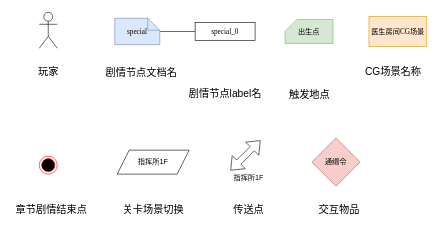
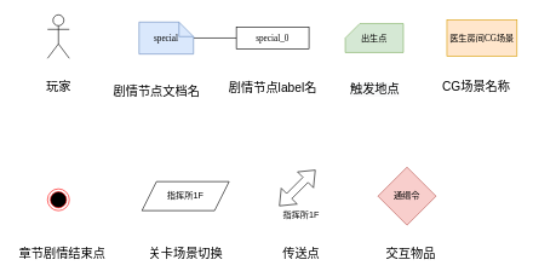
- <mxCell id="10" value="&lt;span style=&quot;font-size: 17px&quot;&gt;剧情节点文档名&lt;/span&gt;" style="text;html=1;align=center;verticalAlign=middle;resizable=0;points=[];autosize=1;" parent="1" vertex="1"><mxGeometry x="170" y="112" width="130" height="20" as="geometry" /></mxCell>
+ <mxCell id="10" value="&lt;span style=&quot;font-size: 17px&quot;&gt;剧情节点文档名&lt;/span&gt;" style="text;html=1;align=center;verticalAlign=middle;resizable=0;points=[];autosize=1;" parent="1" vertex="1"><mxGeometry x="150" y="117" width="130" height="20" as="geometry" /></mxCell>
- <mxCell id="9" value="&lt;span style=&quot;font-size: 17px&quot;&gt;剧情节点label名&lt;/span&gt;" style="text;html=1;align=center;verticalAlign=middle;resizable=0;points=[];autosize=1;" parent="1" vertex="1"><mxGeometry x="305" y="147" width="140" height="20" as="geometry" /></mxCell>
+ <mxCell id="9" value="&lt;span style=&quot;font-size: 17px&quot;&gt;剧情节点label名&lt;/span&gt;" style="text;html=1;align=center;verticalAlign=middle;resizable=0;points=[];autosize=1;" parent="1" vertex="1"><mxGeometry x="305" y="112" width="140" height="20" as="geometry" /></mxCell>
- <mxCell id="13" value="&lt;span style=&quot;color: rgb(0 , 0 , 0) ; font-family: &amp;#34;helvetica&amp;#34; ; font-size: 17px ; font-style: normal ; font-weight: 400 ; letter-spacing: normal ; text-align: center ; text-indent: 0px ; text-transform: none ; word-spacing: 0px ; background-color: rgb(248 , 249 , 250) ; display: inline ; float: none&quot;&gt;触发地点&lt;/span&gt;" style="text;whiteSpace=wrap;html=1;" parent="1" vertex="1"><mxGeometry x="480" y="142" width="70" height="30" as="geometry" /></mxCell>
+ <mxCell id="13" value="&lt;span style=&quot;color: rgb(0 , 0 , 0) ; font-family: &amp;#34;helvetica&amp;#34; ; font-size: 17px ; font-style: normal ; font-weight: 400 ; letter-spacing: normal ; text-align: center ; text-indent: 0px ; text-transform: none ; word-spacing: 0px ; background-color: rgb(248 , 249 , 250) ; display: inline ; float: none&quot;&gt;触发地点&lt;/span&gt;" style="text;whiteSpace=wrap;html=1;" parent="1" vertex="1"><mxGeometry x="480" y="107" width="70" height="30" as="geometry" /></mxCell>
